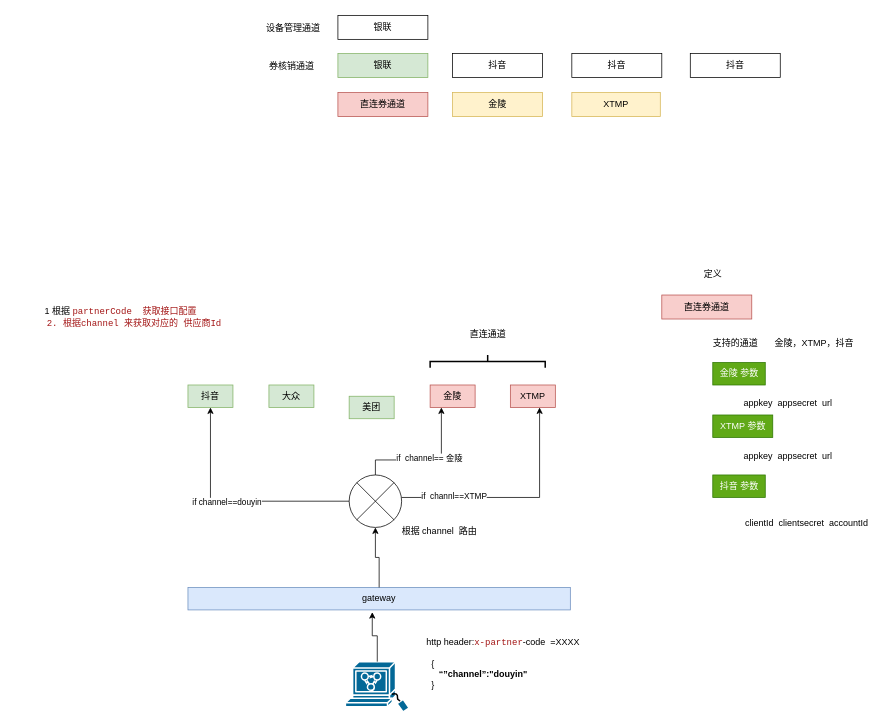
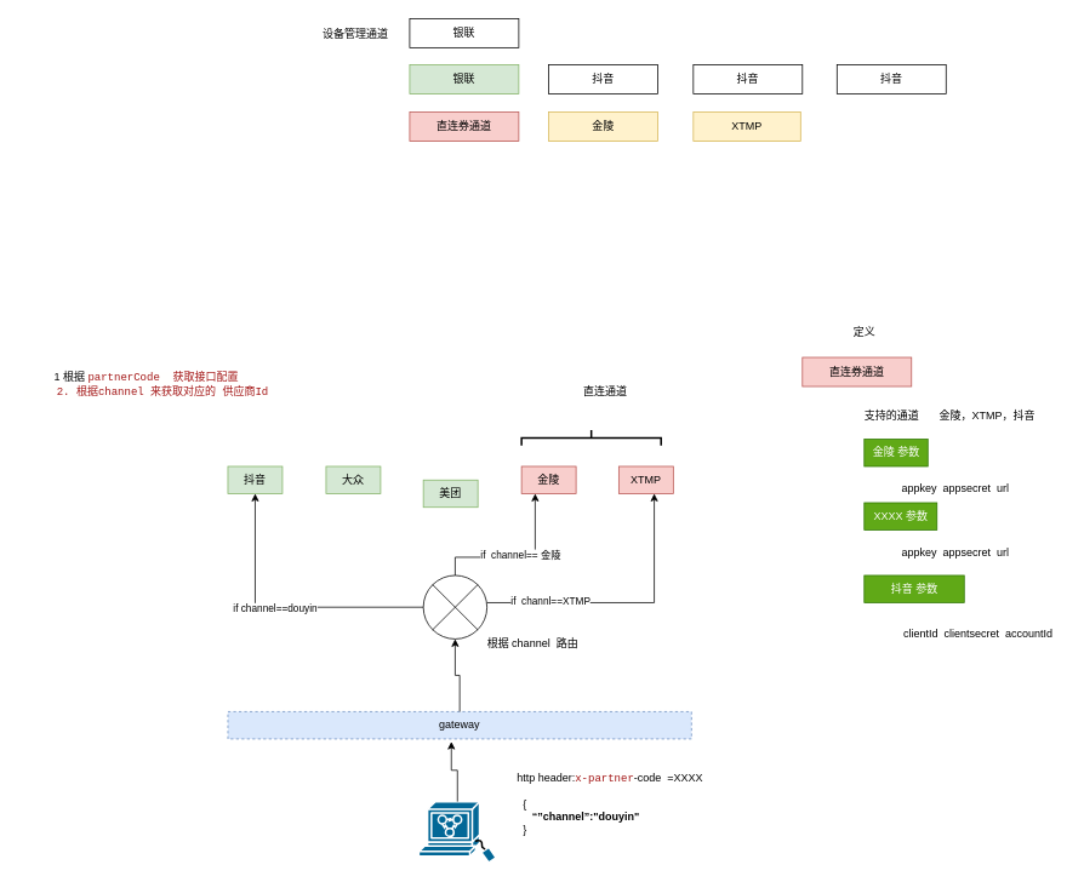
- <mxCell id="4" value="券核销通道" style="text;html=1;align=center;verticalAlign=middle;resizable=0;points=[];autosize=1;strokeColor=none;fillColor=none;" vertex="1" parent="1"><mxGeometry x="348" y="73" width="80" height="30" as="geometry" /></mxCell>
- <mxCell id="21" value="直连通道" style="text;html=1;align=center;verticalAlign=middle;resizable=0;points=[];autosize=1;strokeColor=none;fillColor=none;" vertex="1" parent="1"><mxGeometry x="614.75" y="431" width="70" height="30" as="geometry" /></mxCell>
+ <mxCell id="21" value="直连通道" style="text;html=1;align=center;verticalAlign=middle;resizable=0;points=[];autosize=1;strokeColor=none;fillColor=none;" vertex="1" parent="1"><mxGeometry x="629.75" y="416" width="70" height="30" as="geometry" /></mxCell>
- <mxCell id="40" value="XTMP 参数" style="text;html=1;align=center;verticalAlign=middle;resizable=0;points=[];autosize=1;strokeColor=#2D7600;fillColor=#60a917;fontColor=#ffffff;" vertex="1" parent="1"><mxGeometry x="950" y="553" width="80" height="30" as="geometry" /></mxCell>
+ <mxCell id="40" value="XXXX 参数" style="text;html=1;align=center;verticalAlign=middle;resizable=0;points=[];autosize=1;strokeColor=#2D7600;fillColor=#60a917;fontColor=#ffffff;" vertex="1" parent="1"><mxGeometry x="950" y="553" width="80" height="30" as="geometry" /></mxCell>
- <mxCell id="42" value="抖音 参数" style="text;html=1;align=center;verticalAlign=middle;resizable=0;points=[];autosize=1;strokeColor=#2D7600;fillColor=#60a917;fontColor=#ffffff;" vertex="1" parent="1"><mxGeometry x="950" y="633" width="70" height="30" as="geometry" /></mxCell>
+ <mxCell id="42" value="抖音 参数" style="text;html=1;align=center;verticalAlign=middle;resizable=0;points=[];autosize=1;strokeColor=#2D7600;fillColor=#60a917;fontColor=#ffffff;" vertex="1" parent="1"><mxGeometry x="950" y="633" width="110" height="30" as="geometry" /></mxCell>
- <mxCell id="11" value="gateway" style="rounded=0;whiteSpace=wrap;html=1;fillColor=#dae8fc;strokeColor=#6c8ebf;" vertex="1" parent="1"><mxGeometry x="250" y="783" width="510" height="30" as="geometry" /></mxCell>
+ <mxCell id="11" value="gateway" style="rounded=0;whiteSpace=wrap;html=1;fillColor=#dae8fc;strokeColor=#6c8ebf;dashed=1;" vertex="1" parent="1"><mxGeometry x="250" y="783" width="510" height="30" as="geometry" /></mxCell>
